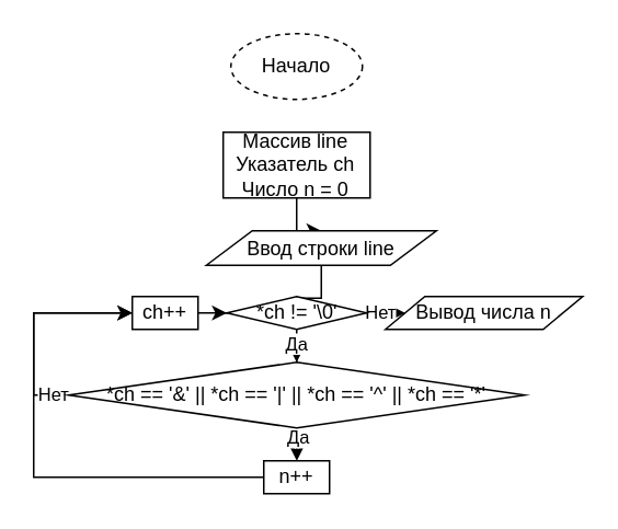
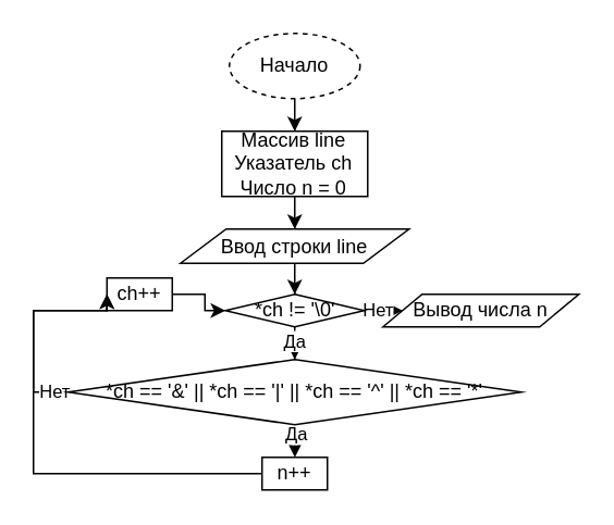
+ <mxCell id="2" style="edgeStyle=orthogonalEdgeStyle;rounded=0;orthogonalLoop=1;jettySize=auto;html=1;entryX=0.5;entryY=0;entryDx=0;entryDy=0;" edge="1" parent="1" source="3" target="5"><mxGeometry relative="1" as="geometry" /></mxCell>
- <mxCell id="7" value="Ввод строки line" style="shape=parallelogram;perimeter=parallelogramPerimeter;whiteSpace=wrap;html=1;fontFamily=Helvetica;fontSize=12;fontColor=#000000;align=center;strokeColor=#000000;fillColor=#ffffff;" vertex="1" parent="1"><mxGeometry x="125" y="140" width="140" height="21" as="geometry" /></mxCell>
+ <mxCell id="7" value="Ввод строки line" style="shape=parallelogram;perimeter=parallelogramPerimeter;whiteSpace=wrap;html=1;fontFamily=Helvetica;fontSize=12;fontColor=#000000;align=center;strokeColor=#000000;fillColor=#ffffff;" vertex="1" parent="1"><mxGeometry x="110" y="140" width="140" height="21" as="geometry" /></mxCell>
- <mxCell id="13" value="ch++" style="rounded=0;whiteSpace=wrap;html=1;" vertex="1" parent="1"><mxGeometry x="80" y="180" width="40" height="20" as="geometry" /></mxCell>
+ <mxCell id="13" value="ch++" style="rounded=0;whiteSpace=wrap;html=1;" vertex="1" parent="1"><mxGeometry x="65" y="170" width="40" height="20" as="geometry" /></mxCell>
